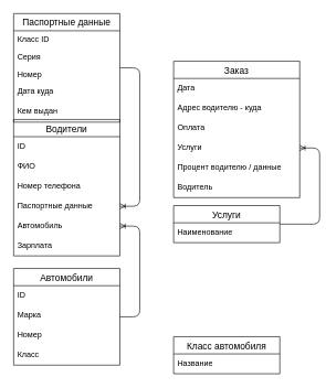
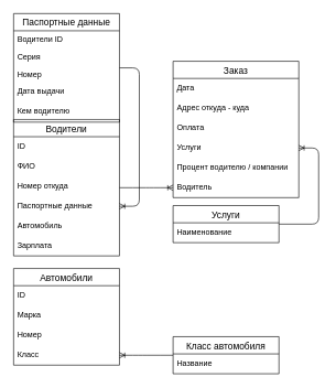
- <mxCell id="22" value="Класс ID" style="text;strokeColor=none;fillColor=none;spacingLeft=4;spacingRight=4;overflow=hidden;rotatable=0;points=[[0,0.5],[1,0.5]];portConstraint=eastwest;fontSize=12;" vertex="1" parent="21"><mxGeometry y="26" width="160" height="26" as="geometry" /></mxCell>
+ <mxCell id="22" value="Водители ID" style="text;strokeColor=none;fillColor=none;spacingLeft=4;spacingRight=4;overflow=hidden;rotatable=0;points=[[0,0.5],[1,0.5]];portConstraint=eastwest;fontSize=12;" vertex="1" parent="21"><mxGeometry y="26" width="160" height="26" as="geometry" /></mxCell>
- <mxCell id="25" value="Дата куда" style="text;strokeColor=none;fillColor=none;spacingLeft=4;spacingRight=4;overflow=hidden;rotatable=0;points=[[0,0.5],[1,0.5]];portConstraint=eastwest;fontSize=12;" vertex="1" parent="21"><mxGeometry y="104" width="160" height="30" as="geometry" /></mxCell>
+ <mxCell id="25" value="Дата выдачи" style="text;strokeColor=none;fillColor=none;spacingLeft=4;spacingRight=4;overflow=hidden;rotatable=0;points=[[0,0.5],[1,0.5]];portConstraint=eastwest;fontSize=12;" vertex="1" parent="21"><mxGeometry y="104" width="160" height="30" as="geometry" /></mxCell>
- <mxCell id="16" value="Адрес водителю - куда" style="text;strokeColor=none;fillColor=none;spacingLeft=4;spacingRight=4;overflow=hidden;rotatable=0;points=[[0,0.5],[1,0.5]];portConstraint=eastwest;fontSize=12;" vertex="1" parent="14"><mxGeometry y="56" width="190" height="30" as="geometry" /></mxCell>
+ <mxCell id="16" value="Адрес откуда - куда" style="text;strokeColor=none;fillColor=none;spacingLeft=4;spacingRight=4;overflow=hidden;rotatable=0;points=[[0,0.5],[1,0.5]];portConstraint=eastwest;fontSize=12;" vertex="1" parent="14"><mxGeometry y="56" width="190" height="30" as="geometry" /></mxCell>
- <mxCell id="26" value="Кем выдан" style="text;strokeColor=none;fillColor=none;spacingLeft=4;spacingRight=4;overflow=hidden;rotatable=0;points=[[0,0.5],[1,0.5]];portConstraint=eastwest;fontSize=12;" vertex="1" parent="21"><mxGeometry y="134" width="160" height="30" as="geometry" /></mxCell>
+ <mxCell id="26" value="Кем водителю" style="text;strokeColor=none;fillColor=none;spacingLeft=4;spacingRight=4;overflow=hidden;rotatable=0;points=[[0,0.5],[1,0.5]];portConstraint=eastwest;fontSize=12;" vertex="1" parent="21"><mxGeometry y="134" width="160" height="30" as="geometry" /></mxCell>
- <mxCell id="19" value="Процент водителю / данные" style="text;strokeColor=none;fillColor=none;spacingLeft=4;spacingRight=4;overflow=hidden;rotatable=0;points=[[0,0.5],[1,0.5]];portConstraint=eastwest;fontSize=12;" vertex="1" parent="14"><mxGeometry y="146" width="190" height="30" as="geometry" /></mxCell>
+ <mxCell id="19" value="Процент водителю / компании" style="text;strokeColor=none;fillColor=none;spacingLeft=4;spacingRight=4;overflow=hidden;rotatable=0;points=[[0,0.5],[1,0.5]];portConstraint=eastwest;fontSize=12;" vertex="1" parent="14"><mxGeometry y="146" width="190" height="30" as="geometry" /></mxCell>
- <mxCell id="10" value="Номер телефона" style="text;strokeColor=none;fillColor=none;spacingLeft=4;spacingRight=4;overflow=hidden;rotatable=0;points=[[0,0.5],[1,0.5]];portConstraint=eastwest;fontSize=12;" vertex="1" parent="7"><mxGeometry y="86" width="160" height="30" as="geometry" /></mxCell>
+ <mxCell id="10" value="Номер откуда" style="text;strokeColor=none;fillColor=none;spacingLeft=4;spacingRight=4;overflow=hidden;rotatable=0;points=[[0,0.5],[1,0.5]];portConstraint=eastwest;fontSize=12;" vertex="1" parent="7"><mxGeometry y="86" width="160" height="30" as="geometry" /></mxCell>
+ <mxCell id="35" value="" style="edgeStyle=entityRelationEdgeStyle;fontSize=12;html=1;endArrow=ERoneToMany;" edge="1" parent="1" source="7" target="20"><mxGeometry width="100" height="100" relative="1" as="geometry"><mxPoint x="650" y="470" as="sourcePoint" /><mxPoint x="750" y="370" as="targetPoint" /></mxGeometry></mxCell>
- <mxCell id="34" value="" style="edgeStyle=entityRelationEdgeStyle;fontSize=12;html=1;endArrow=ERoneToMany;" edge="1" parent="1" source="2" target="12"><mxGeometry width="100" height="100" relative="1" as="geometry"><mxPoint x="190" y="550" as="sourcePoint" /><mxPoint x="290" y="450" as="targetPoint" /></mxGeometry></mxCell>
+ <mxCell id="30" value="" style="edgeStyle=entityRelationEdgeStyle;fontSize=12;html=1;endArrow=ERoneToMany;entryX=1;entryY=0.5;entryDx=0;entryDy=0;" edge="1" parent="1" source="28" target="6"><mxGeometry width="100" height="100" relative="1" as="geometry"><mxPoint y="330" as="sourcePoint" x="-20" /><mxPoint x="80" y="230" as="targetPoint" /></mxGeometry></mxCell>
